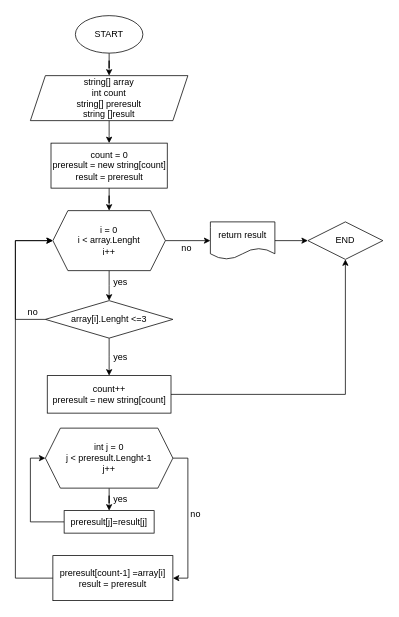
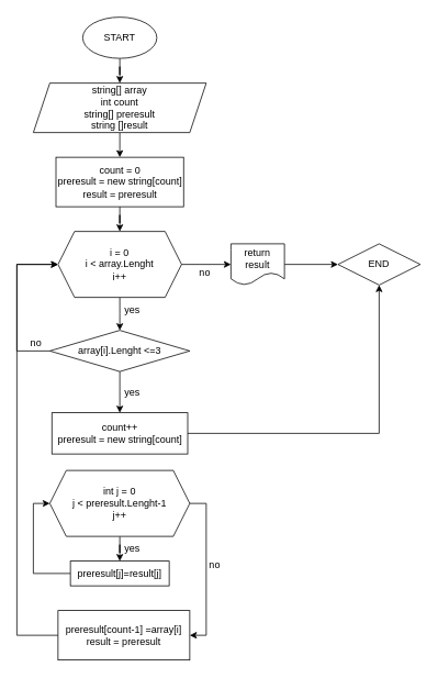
- <mxCell id="24" value="return result" style="shape=document;whiteSpace=wrap;html=1;boundedLbl=1;" vertex="1" parent="1"><mxGeometry x="280" y="295" width="86" height="50" as="geometry" /></mxCell>
+ <mxCell id="24" value="return result" style="shape=document;whiteSpace=wrap;html=1;boundedLbl=1;" vertex="1" parent="1"><mxGeometry x="280" y="295" width="65" height="50" as="geometry" /></mxCell>
